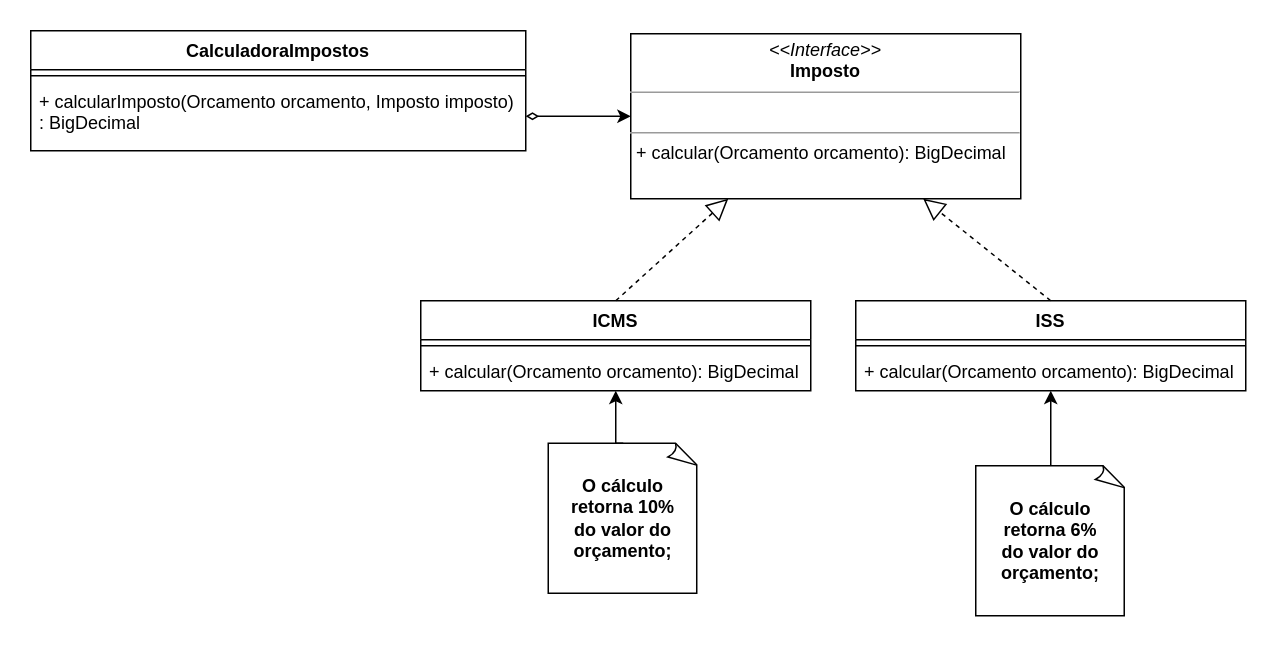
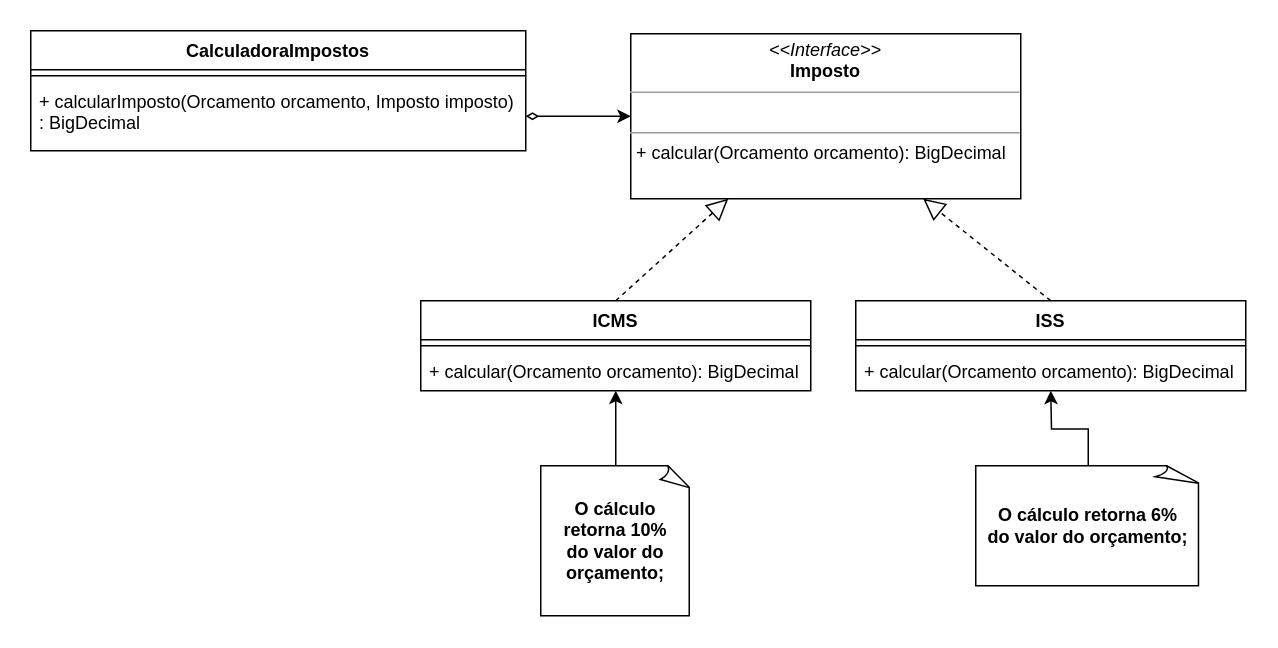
- <mxCell id="17" value="&lt;b style=&quot;border-color: var(--border-color);&quot;&gt;O cálculo retorna 10%&lt;br style=&quot;border-color: var(--border-color);&quot;&gt;do valor do orçamento;&lt;/b&gt;" style="whiteSpace=wrap;html=1;shape=mxgraph.basic.document" parent="1" vertex="1"><mxGeometry x="365" y="295" width="100" height="100" as="geometry" /></mxCell>
+ <mxCell id="17" value="&lt;b style=&quot;border-color: var(--border-color);&quot;&gt;O cálculo retorna 10%&lt;br style=&quot;border-color: var(--border-color);&quot;&gt;do valor do orçamento;&lt;/b&gt;" style="whiteSpace=wrap;html=1;shape=mxgraph.basic.document" parent="1" vertex="1"><mxGeometry x="360" y="310" width="100" height="100" as="geometry" /></mxCell>
- <mxCell id="18" value="&lt;b style=&quot;border-color: var(--border-color);&quot;&gt;O cálculo retorna 6%&lt;br style=&quot;border-color: var(--border-color);&quot;&gt;do valor do orçamento;&lt;/b&gt;" style="whiteSpace=wrap;html=1;shape=mxgraph.basic.document" parent="1" vertex="1"><mxGeometry x="650" y="310" width="100" height="100" as="geometry" /></mxCell>
+ <mxCell id="18" value="&lt;b style=&quot;border-color: var(--border-color);&quot;&gt;O cálculo retorna 6%&lt;br style=&quot;border-color: var(--border-color);&quot;&gt;do valor do orçamento;&lt;/b&gt;" style="whiteSpace=wrap;html=1;shape=mxgraph.basic.document" parent="1" vertex="1"><mxGeometry x="650" y="310" width="150" height="80" as="geometry" /></mxCell>
